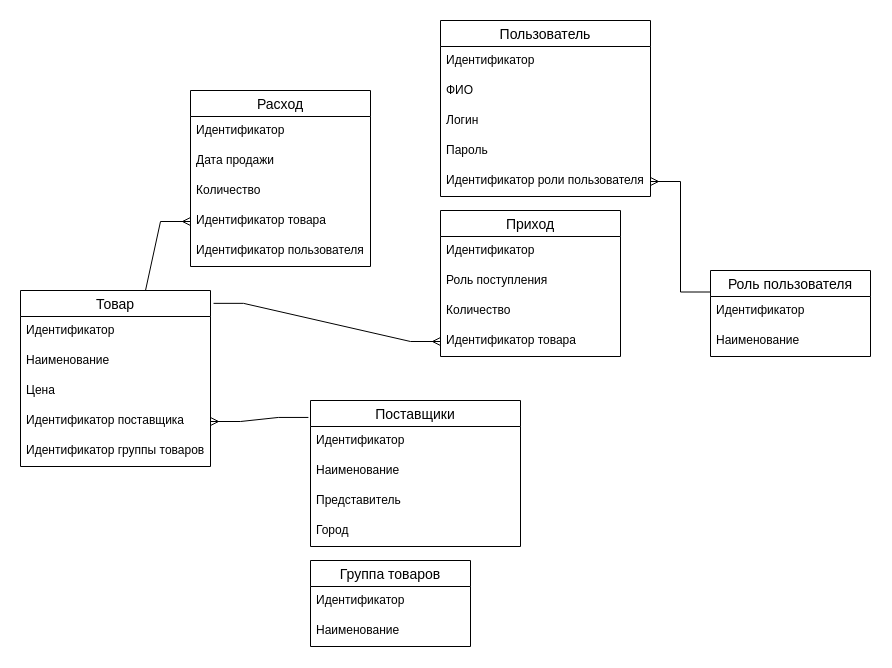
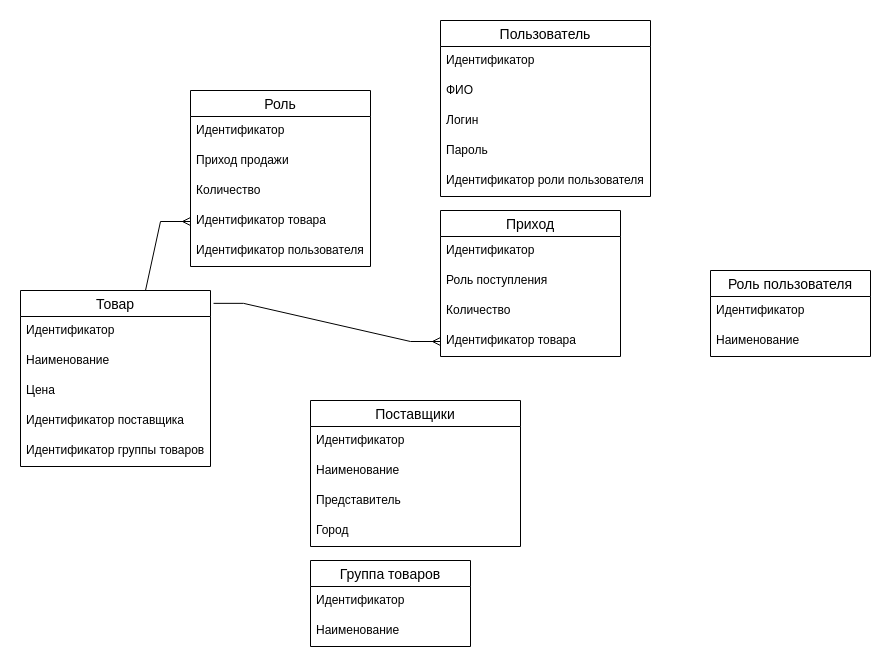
- <mxCell id="11" value="Расход" style="swimlane;fontStyle=0;childLayout=stackLayout;horizontal=1;startSize=26;horizontalStack=0;resizeParent=1;resizeParentMax=0;resizeLast=0;collapsible=1;marginBottom=0;align=center;fontSize=14;" parent="1" vertex="1"><mxGeometry x="190" y="90" width="180" height="176" as="geometry" /></mxCell>
+ <mxCell id="11" value="Роль" style="swimlane;fontStyle=0;childLayout=stackLayout;horizontal=1;startSize=26;horizontalStack=0;resizeParent=1;resizeParentMax=0;resizeLast=0;collapsible=1;marginBottom=0;align=center;fontSize=14;" parent="1" vertex="1"><mxGeometry x="190" y="90" width="180" height="176" as="geometry" /></mxCell>
- <mxCell id="13" value="Дата продажи" style="text;strokeColor=none;fillColor=none;spacingLeft=4;spacingRight=4;overflow=hidden;rotatable=0;points=[[0,0.5],[1,0.5]];portConstraint=eastwest;fontSize=12;" parent="11" vertex="1"><mxGeometry y="56" width="180" height="30" as="geometry" /></mxCell>
+ <mxCell id="13" value="Приход продажи" style="text;strokeColor=none;fillColor=none;spacingLeft=4;spacingRight=4;overflow=hidden;rotatable=0;points=[[0,0.5],[1,0.5]];portConstraint=eastwest;fontSize=12;" parent="11" vertex="1"><mxGeometry y="56" width="180" height="30" as="geometry" /></mxCell>
- <mxCell id="36" value="" style="edgeStyle=entityRelationEdgeStyle;fontSize=12;html=1;endArrow=ERmany;rounded=0;entryX=1;entryY=0.5;entryDx=0;entryDy=0;exitX=0;exitY=0.25;exitDx=0;exitDy=0;" parent="1" source="2" target="10" edge="1"><mxGeometry width="100" height="100" relative="1" as="geometry"><mxPoint x="720" y="170" as="sourcePoint" /><mxPoint x="680" y="160" as="targetPoint" /></mxGeometry></mxCell>
- <mxCell id="39" value="" style="edgeStyle=entityRelationEdgeStyle;fontSize=12;html=1;endArrow=ERmany;rounded=0;exitX=-0.01;exitY=0.116;exitDx=0;exitDy=0;exitPerimeter=0;entryX=1;entryY=0.5;entryDx=0;entryDy=0;" parent="1" source="26" target="21" edge="1"><mxGeometry width="100" height="100" relative="1" as="geometry"><mxPoint x="469.04" y="571.008" as="sourcePoint" /><mxPoint x="220" y="491" as="targetPoint" /></mxGeometry></mxCell>
